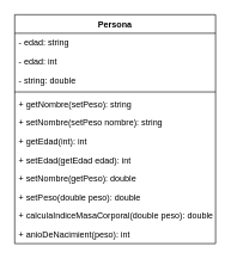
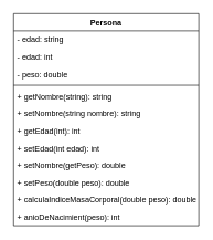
- <mxCell id="5" value="- string: double" style="text;strokeColor=none;fillColor=none;align=left;verticalAlign=top;spacingLeft=4;spacingRight=4;overflow=hidden;rotatable=0;points=[[0,0.5],[1,0.5]];portConstraint=eastwest;" vertex="1" parent="2"><mxGeometry y="78" width="280" height="26" as="geometry" /></mxCell>
+ <mxCell id="5" value="- peso: double" style="text;strokeColor=none;fillColor=none;align=left;verticalAlign=top;spacingLeft=4;spacingRight=4;overflow=hidden;rotatable=0;points=[[0,0.5],[1,0.5]];portConstraint=eastwest;" vertex="1" parent="2"><mxGeometry y="78" width="280" height="26" as="geometry" /></mxCell>
- <mxCell id="7" value="+ getNombre(setPeso): string" style="text;strokeColor=none;fillColor=none;align=left;verticalAlign=top;spacingLeft=4;spacingRight=4;overflow=hidden;rotatable=0;points=[[0,0.5],[1,0.5]];portConstraint=eastwest;" vertex="1" parent="2"><mxGeometry y="112" width="280" height="26" as="geometry" /></mxCell>
+ <mxCell id="7" value="+ getNombre(string): string" style="text;strokeColor=none;fillColor=none;align=left;verticalAlign=top;spacingLeft=4;spacingRight=4;overflow=hidden;rotatable=0;points=[[0,0.5],[1,0.5]];portConstraint=eastwest;" vertex="1" parent="2"><mxGeometry y="112" width="280" height="26" as="geometry" /></mxCell>
- <mxCell id="8" value="+ setNombre(setPeso nombre): string" style="text;strokeColor=none;fillColor=none;align=left;verticalAlign=top;spacingLeft=4;spacingRight=4;overflow=hidden;rotatable=0;points=[[0,0.5],[1,0.5]];portConstraint=eastwest;" vertex="1" parent="2"><mxGeometry y="138" width="280" height="26" as="geometry" /></mxCell>
+ <mxCell id="8" value="+ setNombre(string nombre): string" style="text;strokeColor=none;fillColor=none;align=left;verticalAlign=top;spacingLeft=4;spacingRight=4;overflow=hidden;rotatable=0;points=[[0,0.5],[1,0.5]];portConstraint=eastwest;" vertex="1" parent="2"><mxGeometry y="138" width="280" height="26" as="geometry" /></mxCell>
- <mxCell id="10" value="+ setEdad(getEdad edad): int" style="text;strokeColor=none;fillColor=none;align=left;verticalAlign=top;spacingLeft=4;spacingRight=4;overflow=hidden;rotatable=0;points=[[0,0.5],[1,0.5]];portConstraint=eastwest;" vertex="1" parent="2"><mxGeometry y="190" width="280" height="26" as="geometry" /></mxCell>
+ <mxCell id="10" value="+ setEdad(int edad): int" style="text;strokeColor=none;fillColor=none;align=left;verticalAlign=top;spacingLeft=4;spacingRight=4;overflow=hidden;rotatable=0;points=[[0,0.5],[1,0.5]];portConstraint=eastwest;" vertex="1" parent="2"><mxGeometry y="190" width="280" height="26" as="geometry" /></mxCell>
